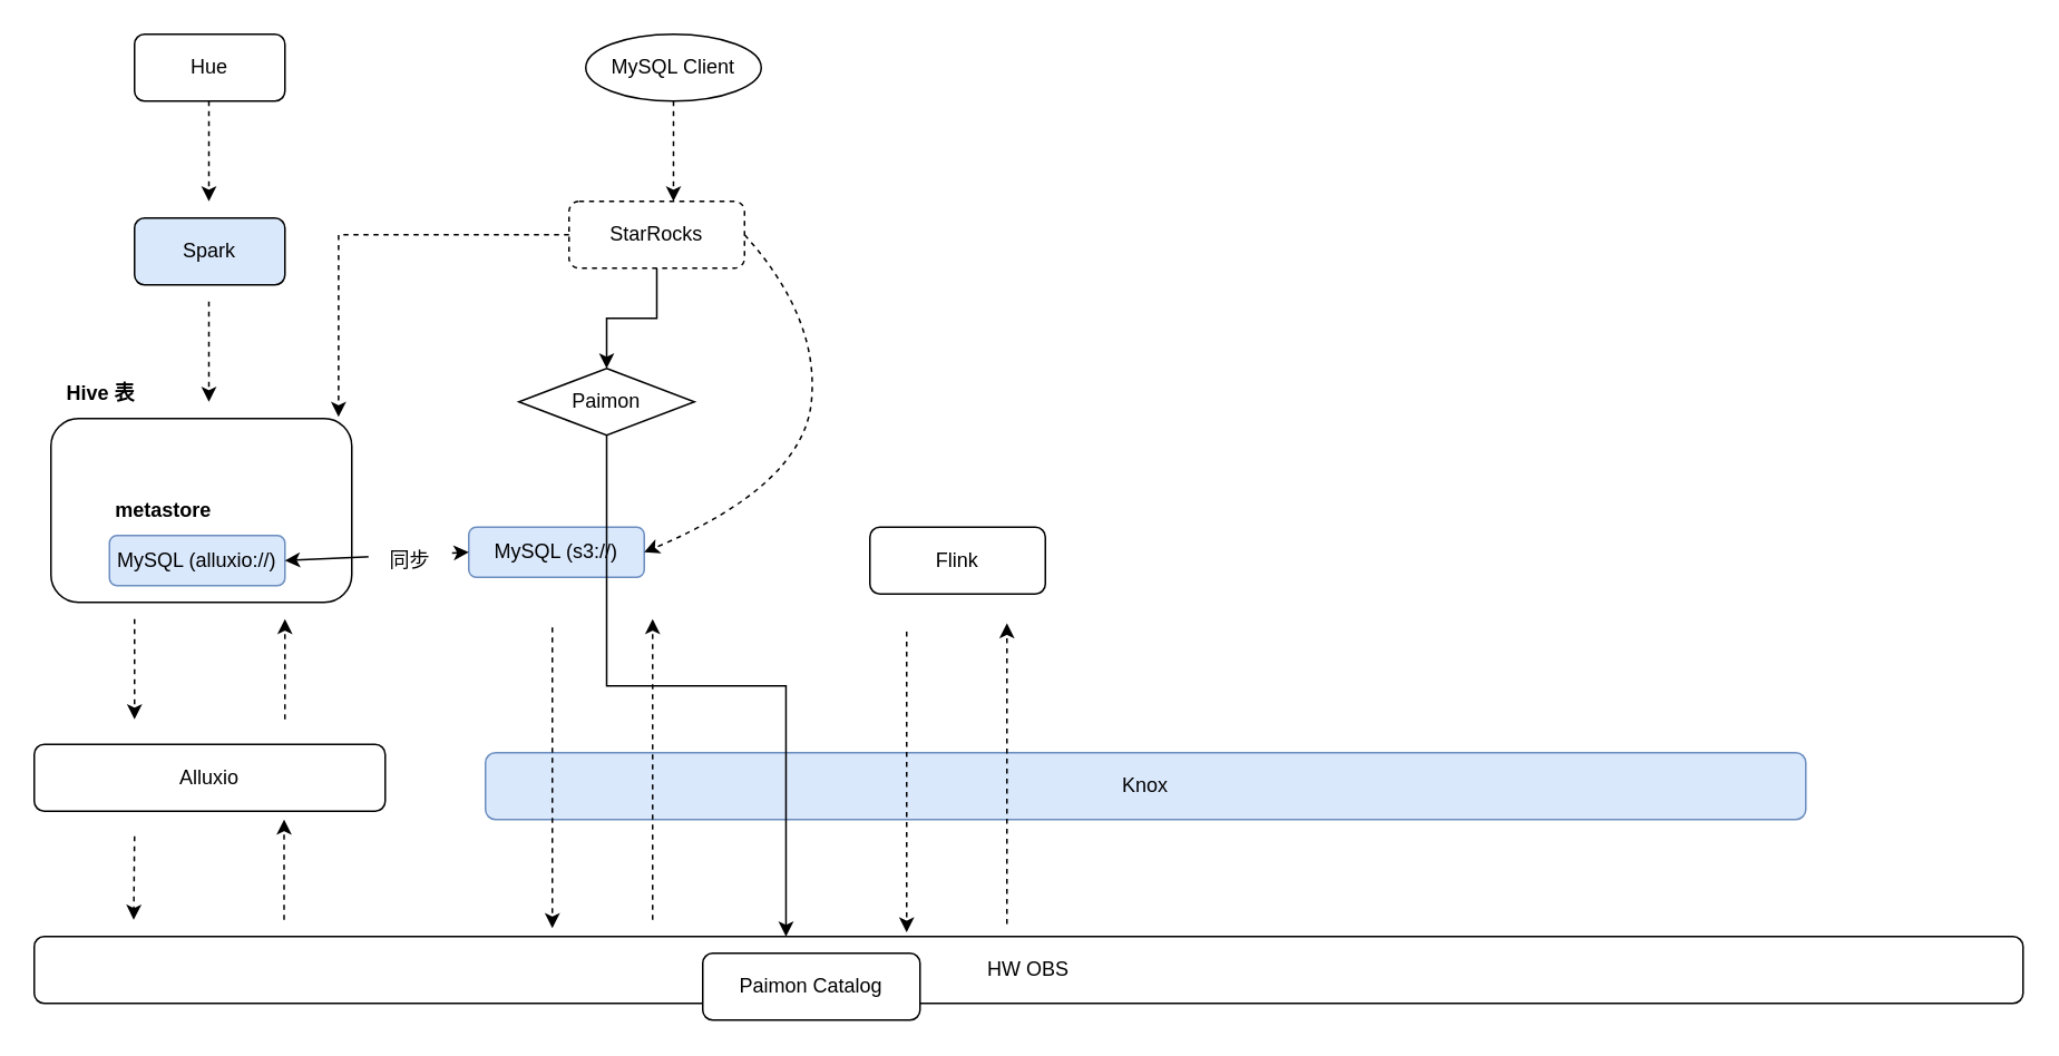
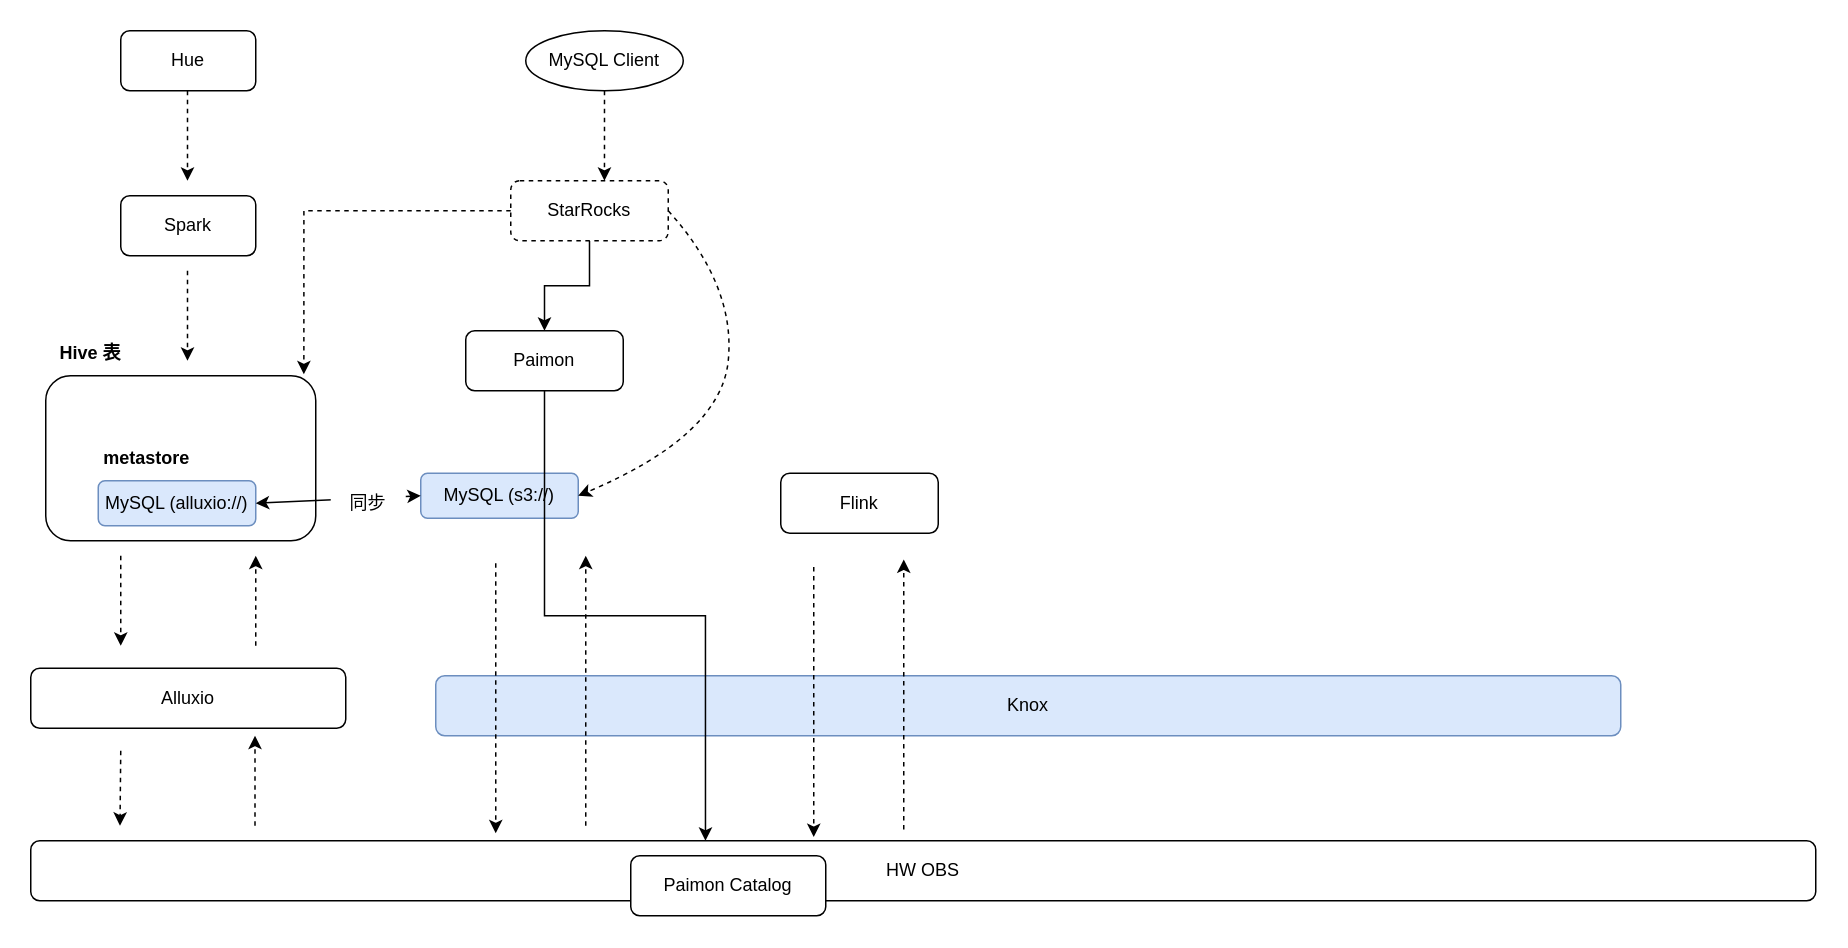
- <mxCell id="20" value="Spark" style="rounded=1;whiteSpace=wrap;html=1;fillColor=#dae8fc;" vertex="1" parent="1"><mxGeometry x="80" y="130" width="90" height="40" as="geometry" /></mxCell>
+ <mxCell id="20" value="Spark" style="rounded=1;whiteSpace=wrap;html=1;" vertex="1" parent="1"><mxGeometry x="80" y="130" width="90" height="40" as="geometry" /></mxCell>
- <mxCell id="11" value="Paimon" style="rhombus;whiteSpace=wrap;html=1;" vertex="1" parent="1"><mxGeometry x="310" y="220" width="105" height="40" as="geometry" /></mxCell>
+ <mxCell id="11" value="Paimon" style="rounded=1;whiteSpace=wrap;html=1;" vertex="1" parent="1"><mxGeometry x="310" y="220" width="105" height="40" as="geometry" /></mxCell>
